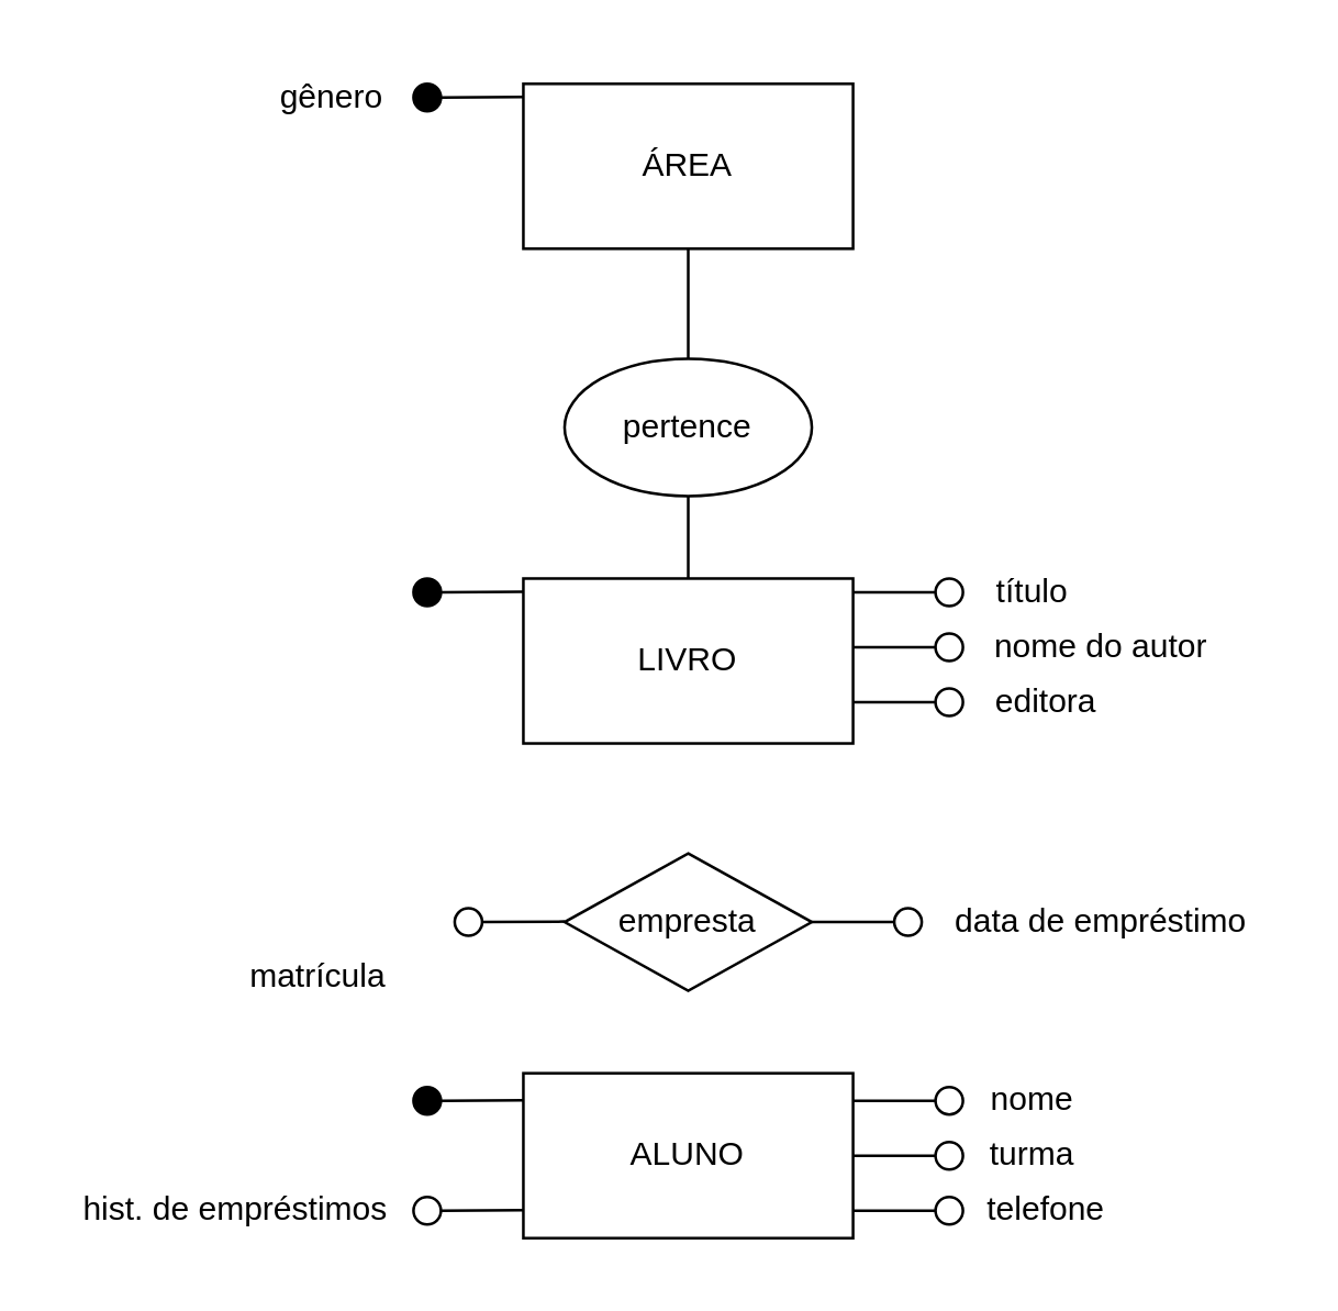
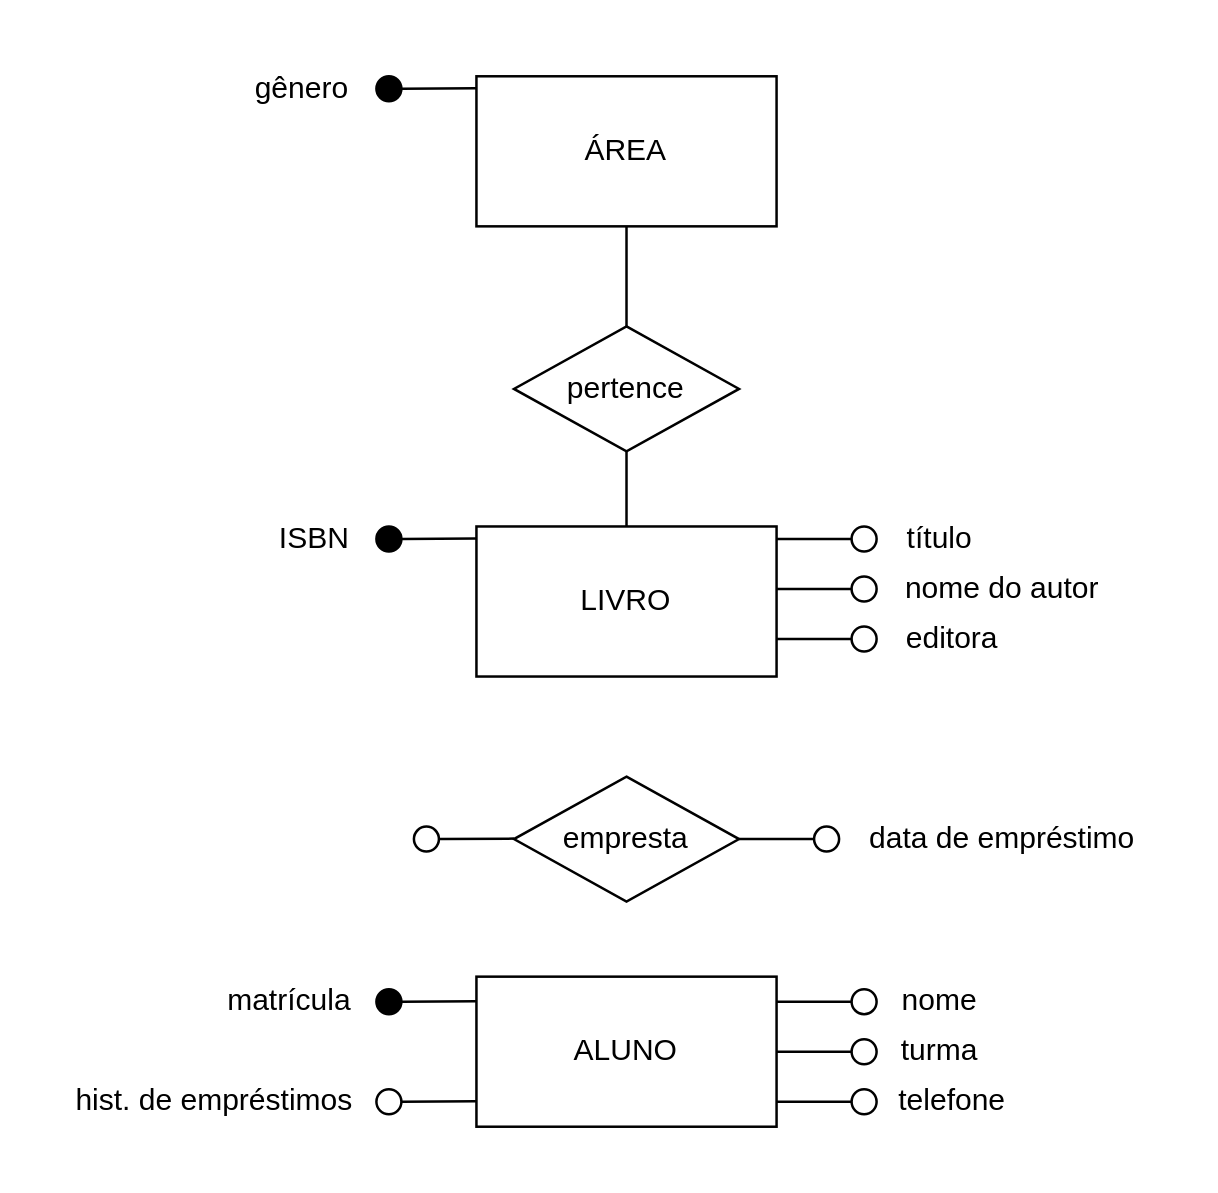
- <mxCell id="36" value="pertence" style="ellipse;whiteSpace=wrap;html=1;" vertex="1" parent="1"><mxGeometry x="205" y="130" width="90" height="50" as="geometry" /></mxCell>
+ <mxCell id="36" value="pertence" style="rhombus;whiteSpace=wrap;html=1;" vertex="1" parent="1"><mxGeometry x="205" y="130" width="90" height="50" as="geometry" /></mxCell>
+ <mxCell id="16" value="ISBN" style="text;html=1;align=center;verticalAlign=middle;resizable=0;points=[];autosize=1;strokeColor=none;fillColor=none;" vertex="1" parent="1"><mxGeometry x="100" y="200" width="50" height="30" as="geometry" /></mxCell>
- <mxCell id="28" value="matrícula" style="text;html=1;align=center;verticalAlign=middle;resizable=0;points=[];autosize=1;strokeColor=none;fillColor=none;" vertex="1" parent="1"><mxGeometry x="80" y="340" width="70" height="30" as="geometry" /></mxCell>
+ <mxCell id="28" value="matrícula" style="text;html=1;align=center;verticalAlign=middle;resizable=0;points=[];autosize=1;strokeColor=none;fillColor=none;" vertex="1" parent="1"><mxGeometry x="80" y="385" width="70" height="30" as="geometry" /></mxCell>
